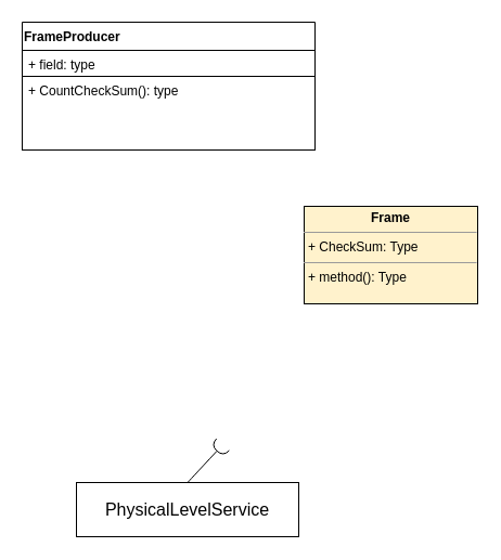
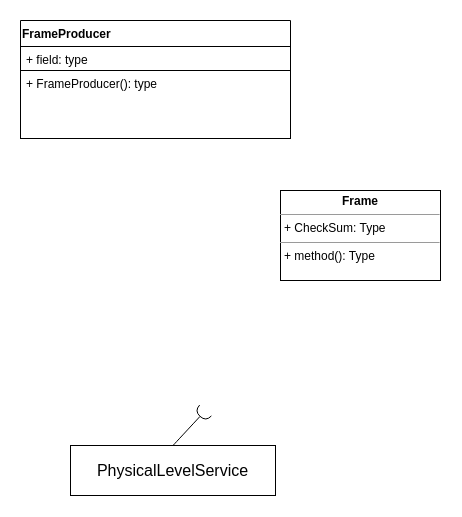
- <mxCell id="4" value="+ CountCheckSum(): type" style="text;strokeColor=default;fillColor=default;align=left;verticalAlign=top;spacingLeft=4;spacingRight=4;overflow=hidden;rotatable=0;points=[[0,0.5],[1,0.5]];portConstraint=eastwest;whiteSpace=wrap;html=1;fontSize=12;" vertex="1" parent="2"><mxGeometry y="50" width="270" height="68" as="geometry" /></mxCell>
+ <mxCell id="4" value="+ FrameProducer(): type" style="text;strokeColor=default;fillColor=default;align=left;verticalAlign=top;spacingLeft=4;spacingRight=4;overflow=hidden;rotatable=0;points=[[0,0.5],[1,0.5]];portConstraint=eastwest;whiteSpace=wrap;html=1;fontSize=12;" vertex="1" parent="2"><mxGeometry y="50" width="270" height="68" as="geometry" /></mxCell>
- <mxCell id="8" value="&lt;p style=&quot;margin:0px;margin-top:4px;text-align:center;&quot;&gt;&lt;b&gt;Frame&lt;/b&gt;&lt;/p&gt;&lt;hr size=&quot;1&quot;&gt;&lt;p style=&quot;margin:0px;margin-left:4px;&quot;&gt;+ CheckSum: Type&lt;/p&gt;&lt;hr size=&quot;1&quot;&gt;&lt;p style=&quot;margin:0px;margin-left:4px;&quot;&gt;+ method(): Type&lt;/p&gt;" style="verticalAlign=top;align=left;overflow=fill;fontSize=12;fontFamily=Helvetica;html=1;whiteSpace=wrap;fillColor=#fff2cc;" vertex="1" parent="1"><mxGeometry x="280" y="190" width="160" height="90" as="geometry" /></mxCell>
+ <mxCell id="8" value="&lt;p style=&quot;margin:0px;margin-top:4px;text-align:center;&quot;&gt;&lt;b&gt;Frame&lt;/b&gt;&lt;/p&gt;&lt;hr size=&quot;1&quot;&gt;&lt;p style=&quot;margin:0px;margin-left:4px;&quot;&gt;+ CheckSum: Type&lt;/p&gt;&lt;hr size=&quot;1&quot;&gt;&lt;p style=&quot;margin:0px;margin-left:4px;&quot;&gt;+ method(): Type&lt;/p&gt;" style="verticalAlign=top;align=left;overflow=fill;fontSize=12;fontFamily=Helvetica;html=1;whiteSpace=wrap;" vertex="1" parent="1"><mxGeometry x="280" y="190" width="160" height="90" as="geometry" /></mxCell>
